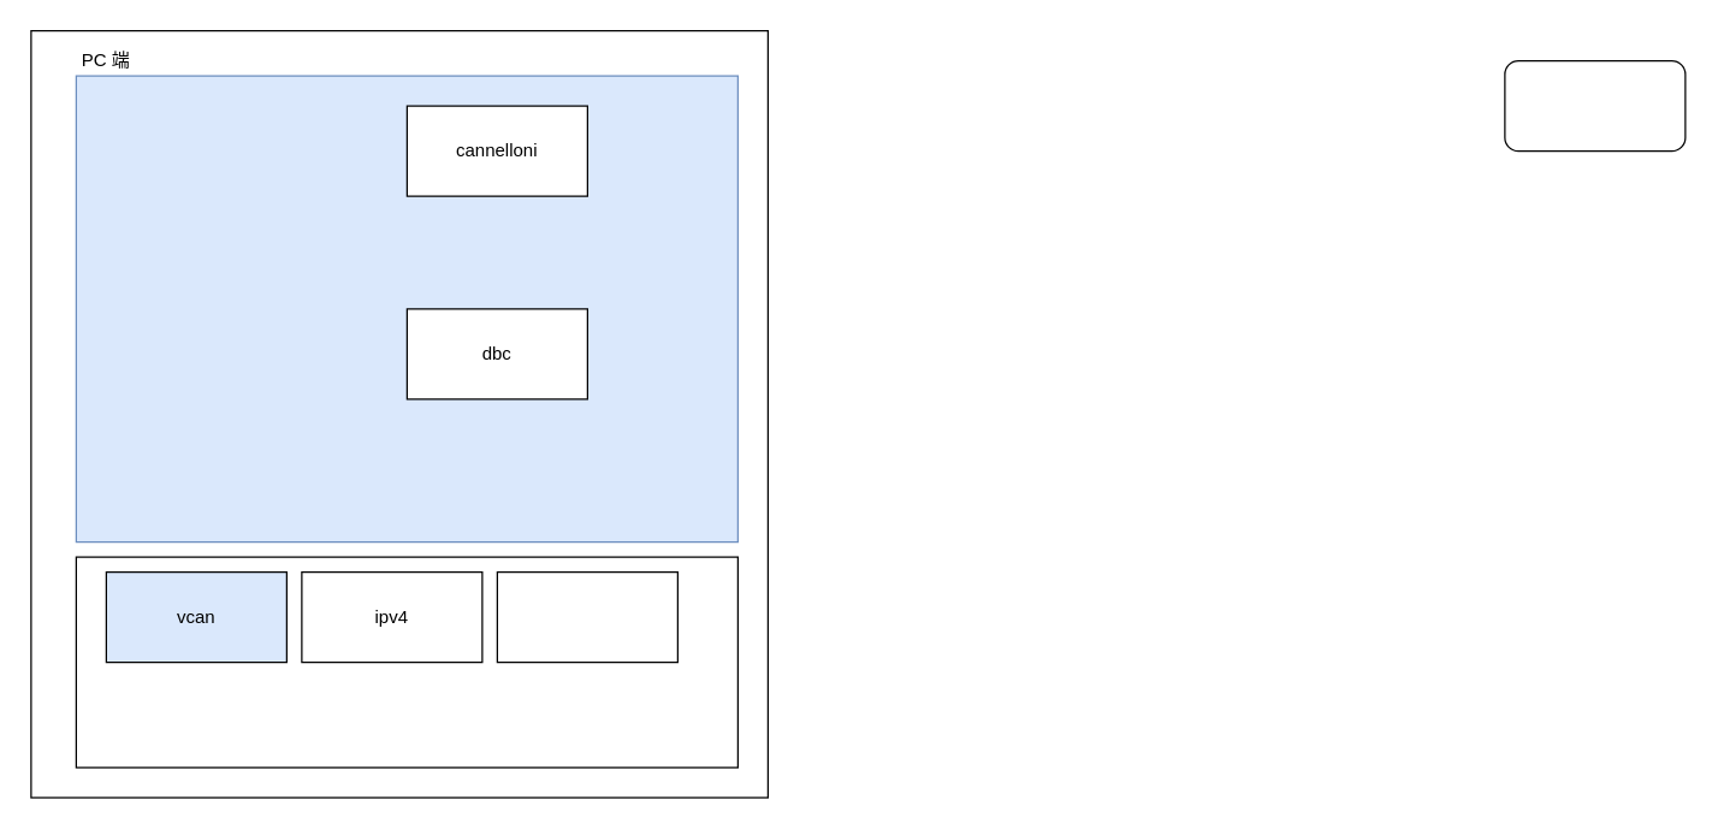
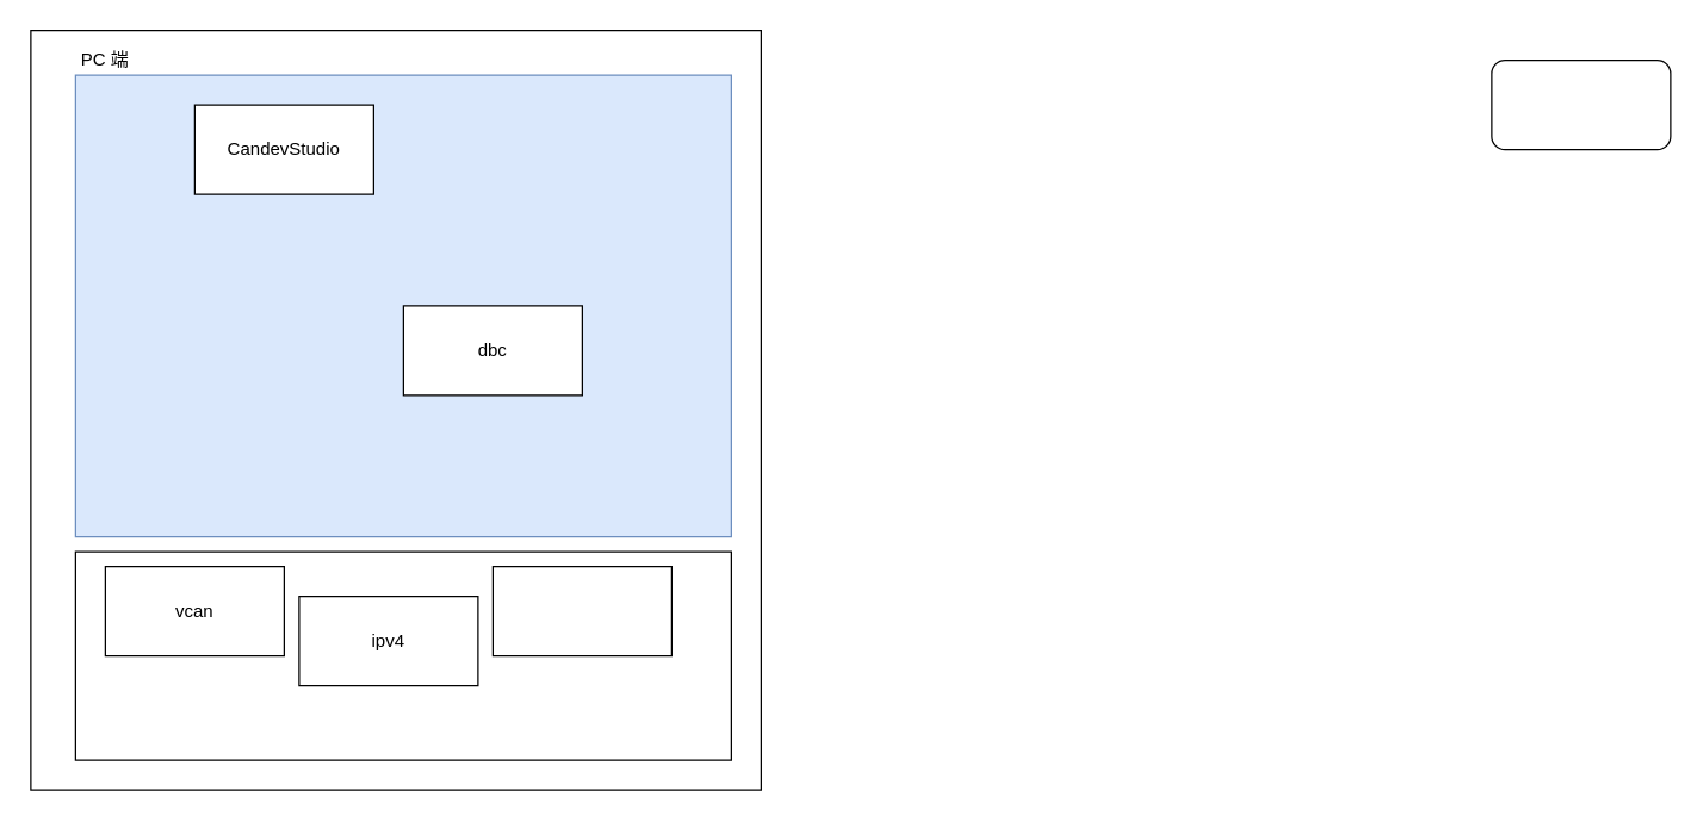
+ <mxCell id="5" value="CandevStudio" style="rounded=0;whiteSpace=wrap;html=1;" vertex="1" parent="1"><mxGeometry x="130" y="70" width="120" height="60" as="geometry" /></mxCell>
- <mxCell id="11" value="cannelloni" style="rounded=0;whiteSpace=wrap;html=1;" vertex="1" parent="1"><mxGeometry x="270" y="70" width="120" height="60" as="geometry" /></mxCell>
- <mxCell id="8" value="vcan" style="rounded=0;whiteSpace=wrap;html=1;fillColor=#dae8fc;" vertex="1" parent="1"><mxGeometry x="70" y="380" width="120" height="60" as="geometry" /></mxCell>
+ <mxCell id="8" value="vcan" style="rounded=0;whiteSpace=wrap;html=1;" vertex="1" parent="1"><mxGeometry x="70" y="380" width="120" height="60" as="geometry" /></mxCell>
- <mxCell id="9" value="ipv4" style="rounded=0;whiteSpace=wrap;html=1;" vertex="1" parent="1"><mxGeometry x="200" y="380" width="120" height="60" as="geometry" /></mxCell>
+ <mxCell id="9" value="ipv4" style="rounded=0;whiteSpace=wrap;html=1;" vertex="1" parent="1"><mxGeometry x="200" y="400" width="120" height="60" as="geometry" /></mxCell>
